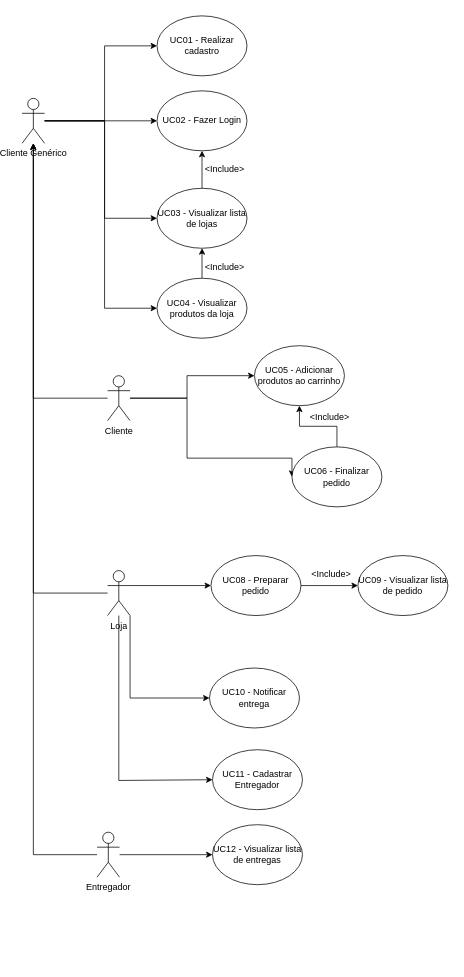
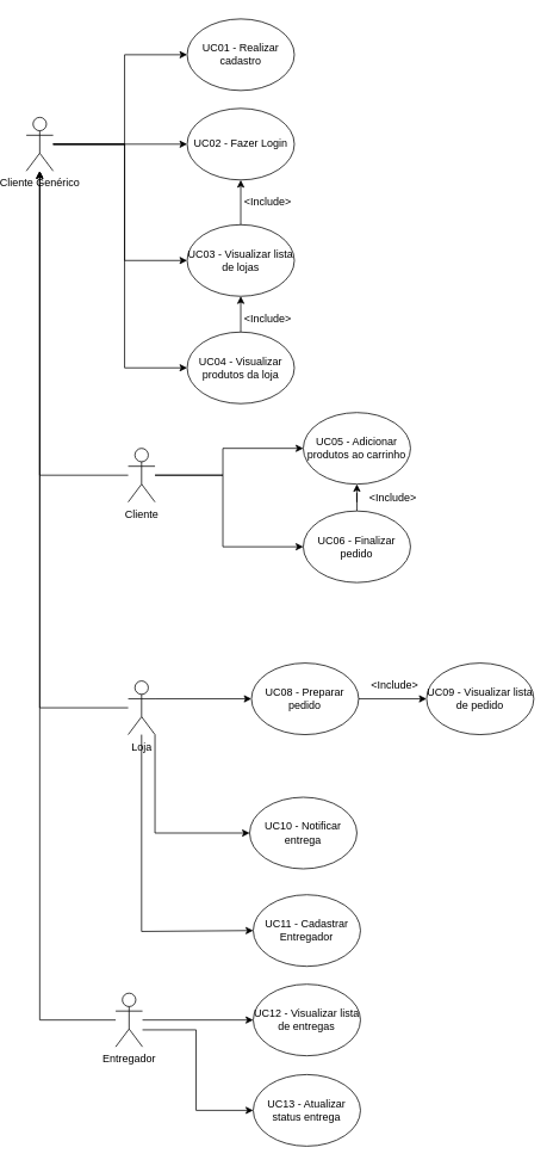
- <mxCell id="32" value="UC06 - Finalizar pedido" style="ellipse;whiteSpace=wrap;html=1;" parent="1" vertex="1"><mxGeometry x="380" y="595" width="120" height="80" as="geometry" /></mxCell>
+ <mxCell id="32" value="UC06 - Finalizar pedido" style="ellipse;whiteSpace=wrap;html=1;" parent="1" vertex="1"><mxGeometry x="330" y="570" width="120" height="80" as="geometry" /></mxCell>
+ <mxCell id="34" style="edgeStyle=orthogonalEdgeStyle;rounded=0;orthogonalLoop=1;jettySize=auto;html=1;strokeColor=#000000;" parent="1" source="18" target="36" edge="1"><mxGeometry relative="1" as="geometry"><Array as="points"><mxPoint x="210" y="1150" /><mxPoint x="210" y="1240" /></Array></mxGeometry></mxCell>
+ <mxCell id="36" value="UC13 - Atualizar status entrega" style="ellipse;whiteSpace=wrap;html=1;" parent="1" vertex="1"><mxGeometry x="274" y="1200" width="120" height="80" as="geometry" /></mxCell>
